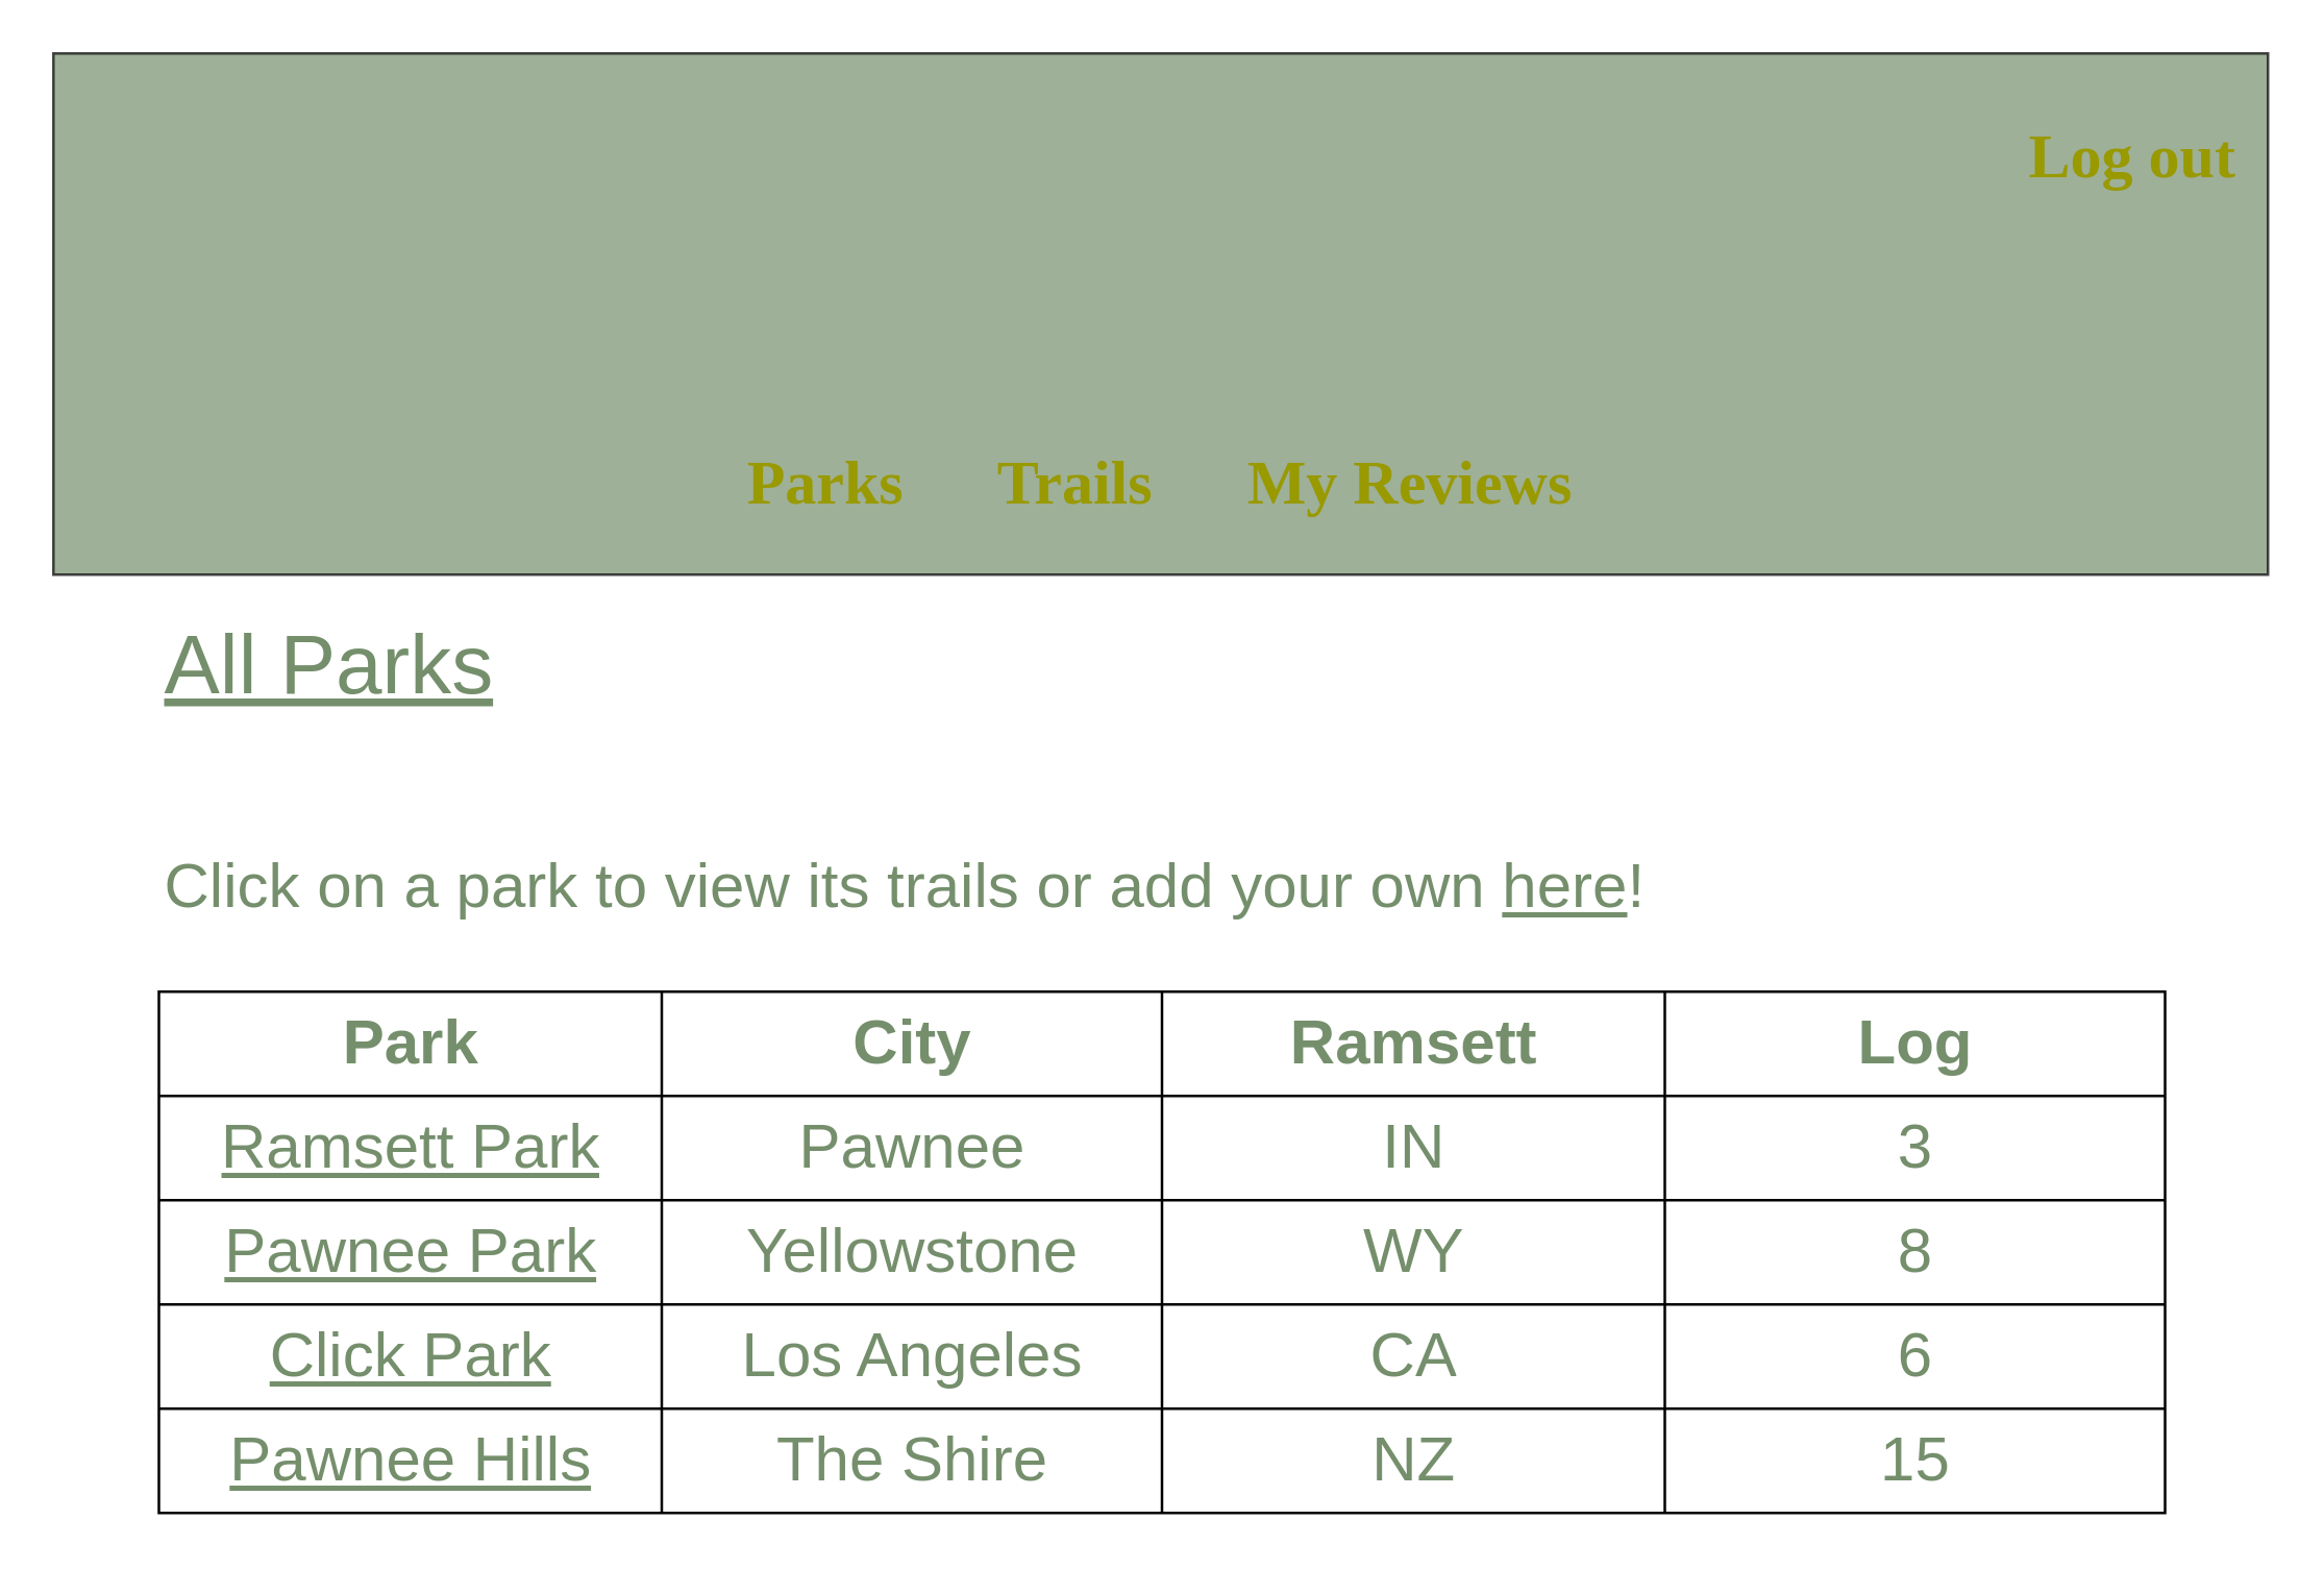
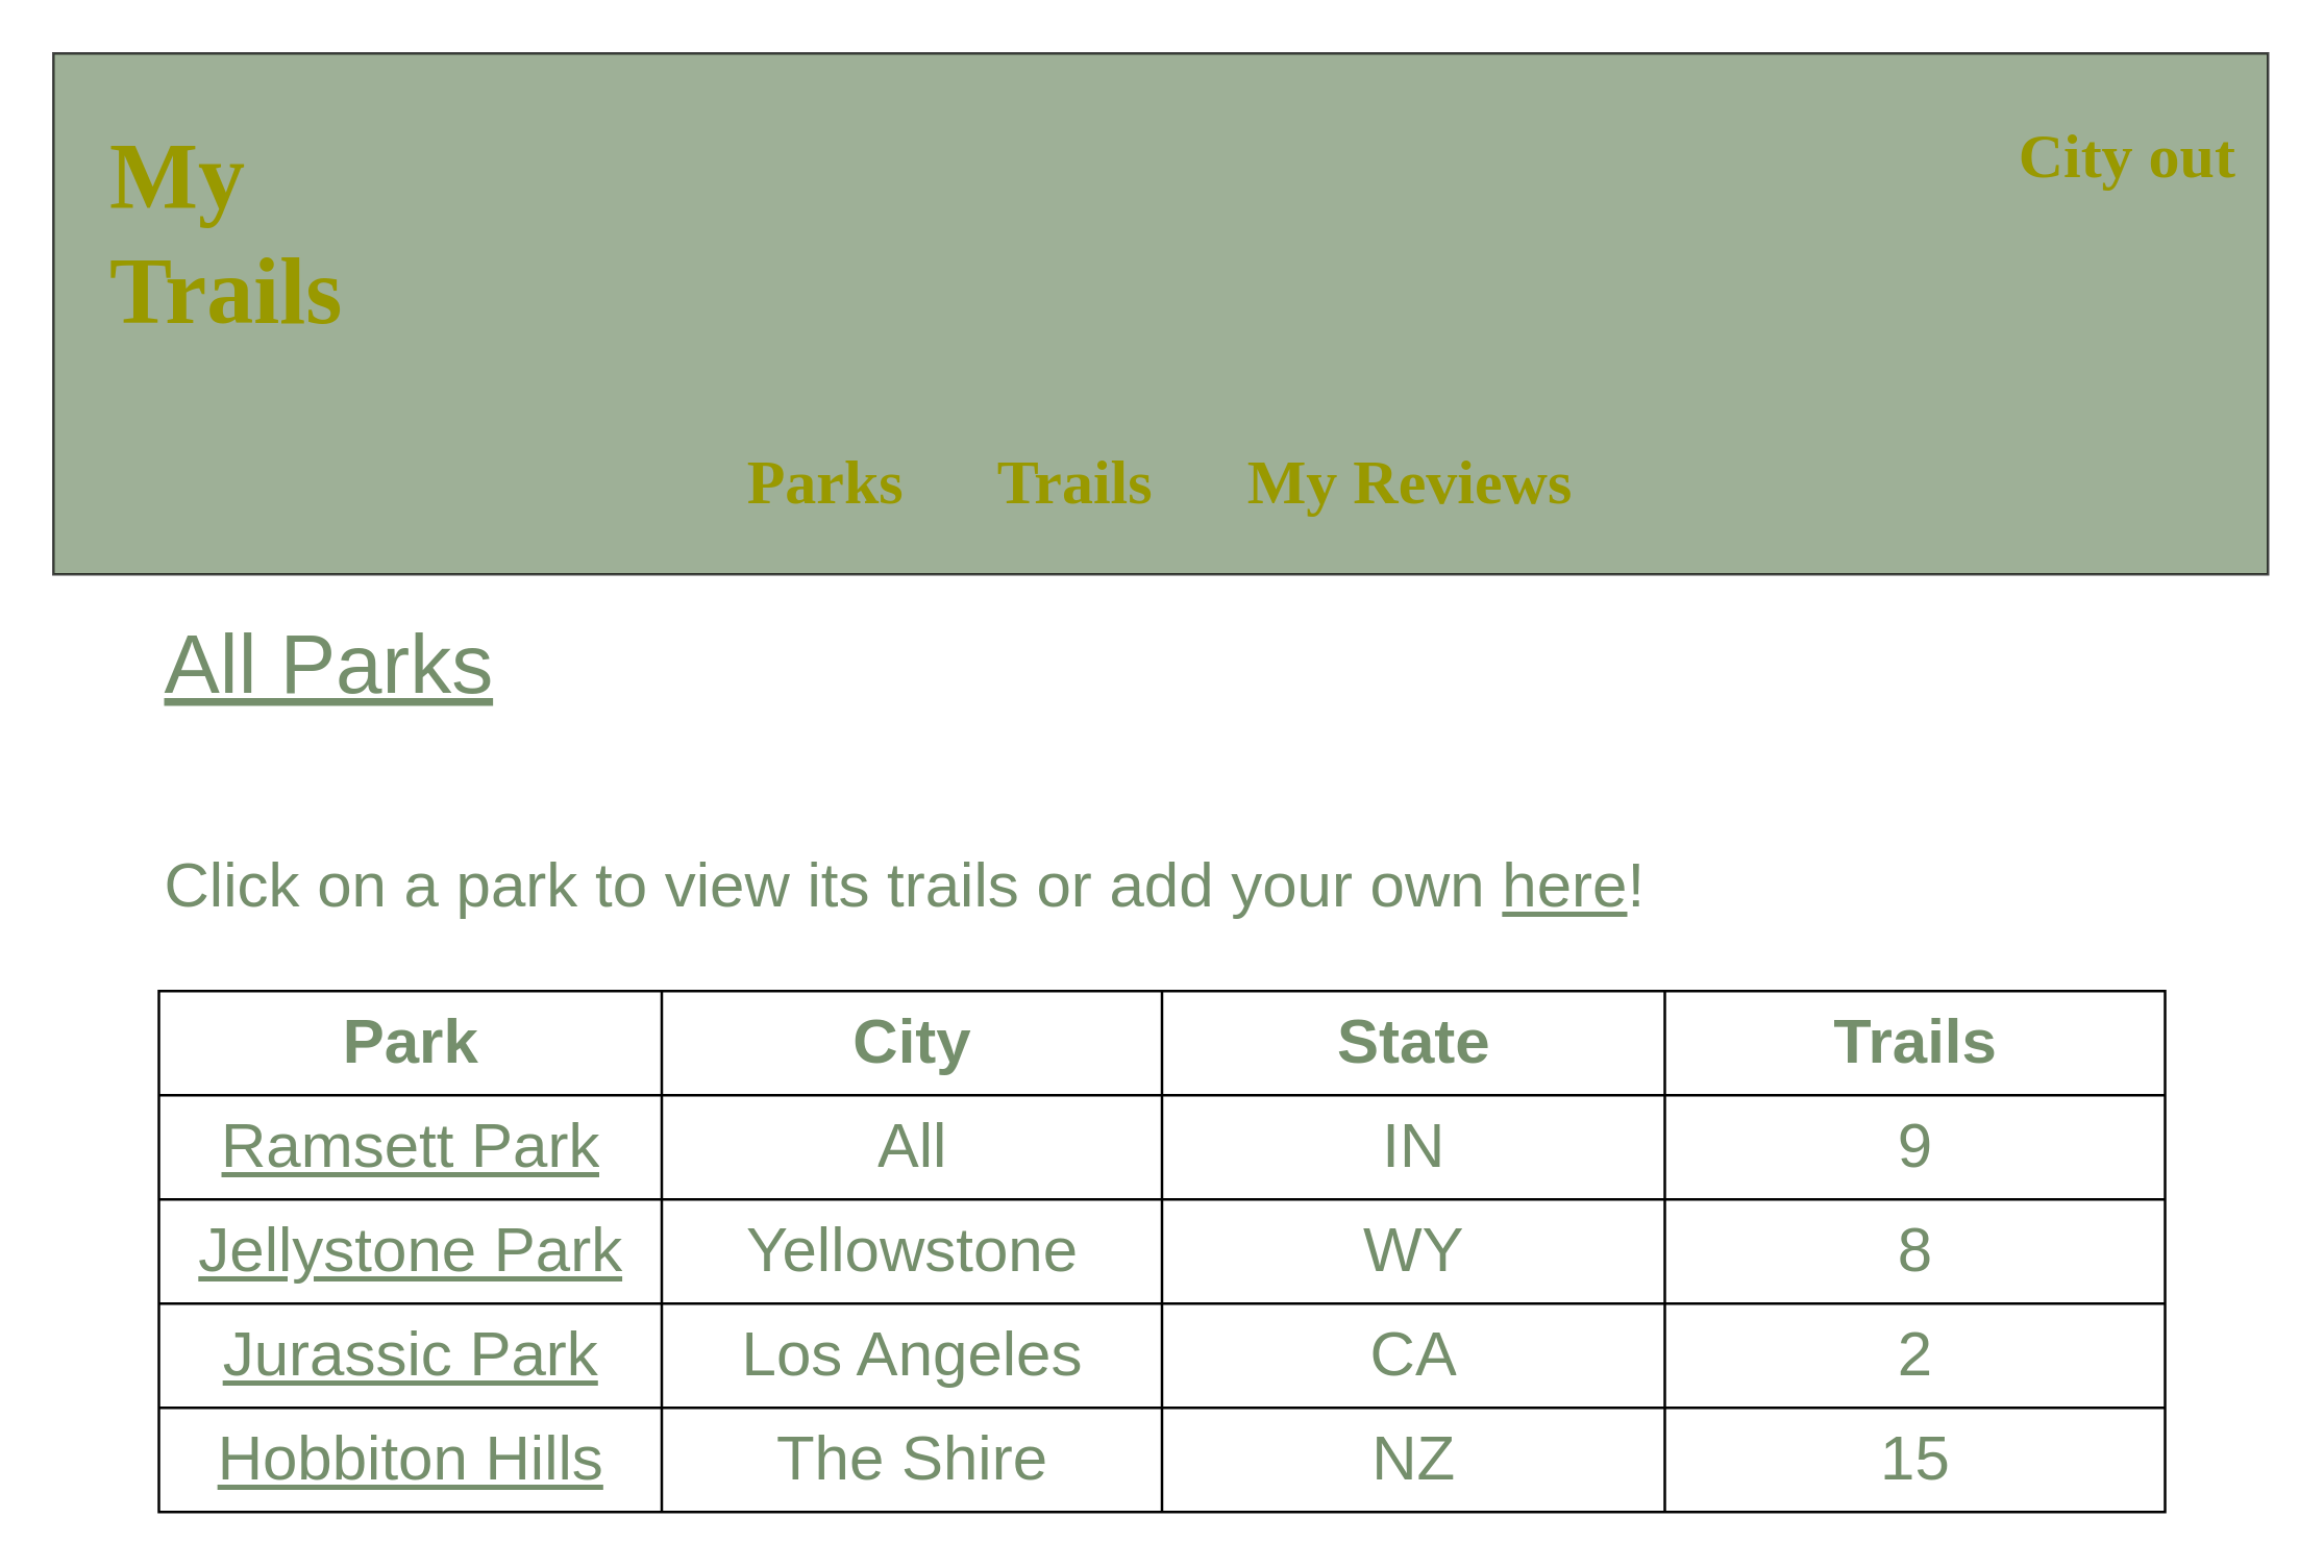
- <mxCell id="4" value="&lt;div style=&quot;&quot;&gt;&lt;font face=&quot;Verdana&quot;&gt;&lt;span style=&quot;font-size: 24px;&quot;&gt;Log out&lt;/span&gt;&lt;/font&gt;&lt;/div&gt;" style="text;strokeColor=none;align=right;fillColor=none;html=1;verticalAlign=middle;whiteSpace=wrap;rounded=0;fontColor=#999900;fontStyle=1;labelBorderColor=none;" parent="1" vertex="1"><mxGeometry x="710" y="30" width="150" height="60" as="geometry" /></mxCell>
+ <mxCell id="4" value="&lt;div style=&quot;&quot;&gt;&lt;font face=&quot;Verdana&quot;&gt;&lt;span style=&quot;font-size: 24px;&quot;&gt;City out&lt;/span&gt;&lt;/font&gt;&lt;/div&gt;" style="text;strokeColor=none;align=right;fillColor=none;html=1;verticalAlign=middle;whiteSpace=wrap;rounded=0;fontColor=#999900;fontStyle=1;labelBorderColor=none;" parent="1" vertex="1"><mxGeometry x="710" y="30" width="150" height="60" as="geometry" /></mxCell>
+ <mxCell id="3" value="&lt;font face=&quot;Verdana&quot; style=&quot;font-size: 36px;&quot;&gt;My&lt;br&gt;Trails&lt;/font&gt;" style="text;strokeColor=none;align=left;fillColor=none;html=1;verticalAlign=middle;whiteSpace=wrap;rounded=0;fontColor=#999900;fontStyle=1;labelBorderColor=none;" parent="1" vertex="1"><mxGeometry x="40" y="40" width="210" height="100" as="geometry" /></mxCell>
- <mxCell id="11" value="Ramsett" style="shape=partialRectangle;html=1;whiteSpace=wrap;connectable=0;overflow=hidden;fillColor=none;top=0;left=0;bottom=0;right=0;pointerEvents=1;fontSize=24;fontColor=#758F6C;fontStyle=1" parent="8" vertex="1"><mxGeometry x="385" width="193" height="40" as="geometry"><mxRectangle width="193" height="40" as="alternateBounds" /></mxGeometry></mxCell>
+ <mxCell id="11" value="State" style="shape=partialRectangle;html=1;whiteSpace=wrap;connectable=0;overflow=hidden;fillColor=none;top=0;left=0;bottom=0;right=0;pointerEvents=1;fontSize=24;fontColor=#758F6C;fontStyle=1" parent="8" vertex="1"><mxGeometry x="385" width="193" height="40" as="geometry"><mxRectangle width="193" height="40" as="alternateBounds" /></mxGeometry></mxCell>
- <mxCell id="12" value="Log" style="shape=partialRectangle;html=1;whiteSpace=wrap;connectable=0;overflow=hidden;fillColor=none;top=0;left=0;bottom=0;right=0;pointerEvents=1;fontSize=24;fontColor=#758F6C;fontStyle=1" parent="8" vertex="1"><mxGeometry x="578" width="192" height="40" as="geometry"><mxRectangle width="192" height="40" as="alternateBounds" /></mxGeometry></mxCell>
+ <mxCell id="12" value="Trails" style="shape=partialRectangle;html=1;whiteSpace=wrap;connectable=0;overflow=hidden;fillColor=none;top=0;left=0;bottom=0;right=0;pointerEvents=1;fontSize=24;fontColor=#758F6C;fontStyle=1" parent="8" vertex="1"><mxGeometry x="578" width="192" height="40" as="geometry"><mxRectangle width="192" height="40" as="alternateBounds" /></mxGeometry></mxCell>
- <mxCell id="15" value="Pawnee" style="shape=partialRectangle;html=1;whiteSpace=wrap;connectable=0;overflow=hidden;fillColor=none;top=0;left=0;bottom=0;right=0;pointerEvents=1;fontSize=24;fontColor=#758F6C;strokeColor=default;perimeterSpacing=0;" parent="13" vertex="1"><mxGeometry x="193" width="192" height="40" as="geometry"><mxRectangle width="192" height="40" as="alternateBounds" /></mxGeometry></mxCell>
+ <mxCell id="15" value="All" style="shape=partialRectangle;html=1;whiteSpace=wrap;connectable=0;overflow=hidden;fillColor=none;top=0;left=0;bottom=0;right=0;pointerEvents=1;fontSize=24;fontColor=#758F6C;strokeColor=default;perimeterSpacing=0;" parent="13" vertex="1"><mxGeometry x="193" width="192" height="40" as="geometry"><mxRectangle width="192" height="40" as="alternateBounds" /></mxGeometry></mxCell>
- <mxCell id="17" value="3" style="shape=partialRectangle;html=1;whiteSpace=wrap;connectable=0;overflow=hidden;fillColor=none;top=0;left=0;bottom=0;right=0;pointerEvents=1;fontSize=24;fontColor=#758F6C;strokeColor=default;perimeterSpacing=0;" parent="13" vertex="1"><mxGeometry x="578" width="192" height="40" as="geometry"><mxRectangle width="192" height="40" as="alternateBounds" /></mxGeometry></mxCell>
+ <mxCell id="17" value="9" style="shape=partialRectangle;html=1;whiteSpace=wrap;connectable=0;overflow=hidden;fillColor=none;top=0;left=0;bottom=0;right=0;pointerEvents=1;fontSize=24;fontColor=#758F6C;strokeColor=default;perimeterSpacing=0;" parent="13" vertex="1"><mxGeometry x="578" width="192" height="40" as="geometry"><mxRectangle width="192" height="40" as="alternateBounds" /></mxGeometry></mxCell>
- <mxCell id="19" value="Pawnee Park" style="shape=partialRectangle;html=1;whiteSpace=wrap;connectable=0;overflow=hidden;fillColor=none;top=0;left=0;bottom=0;right=0;pointerEvents=1;fontSize=24;fontColor=#758F6C;fontStyle=4" parent="18" vertex="1"><mxGeometry width="193" height="40" as="geometry"><mxRectangle width="193" height="40" as="alternateBounds" /></mxGeometry></mxCell>
+ <mxCell id="19" value="Jellystone Park" style="shape=partialRectangle;html=1;whiteSpace=wrap;connectable=0;overflow=hidden;fillColor=none;top=0;left=0;bottom=0;right=0;pointerEvents=1;fontSize=24;fontColor=#758F6C;fontStyle=4" parent="18" vertex="1"><mxGeometry width="193" height="40" as="geometry"><mxRectangle width="193" height="40" as="alternateBounds" /></mxGeometry></mxCell>
- <mxCell id="24" value="Click Park" style="shape=partialRectangle;html=1;whiteSpace=wrap;connectable=0;overflow=hidden;fillColor=none;top=0;left=0;bottom=0;right=0;pointerEvents=1;fontSize=24;fontColor=#758F6C;fontStyle=4" parent="23" vertex="1"><mxGeometry width="193" height="40" as="geometry"><mxRectangle width="193" height="40" as="alternateBounds" /></mxGeometry></mxCell>
+ <mxCell id="24" value="Jurassic Park" style="shape=partialRectangle;html=1;whiteSpace=wrap;connectable=0;overflow=hidden;fillColor=none;top=0;left=0;bottom=0;right=0;pointerEvents=1;fontSize=24;fontColor=#758F6C;fontStyle=4" parent="23" vertex="1"><mxGeometry width="193" height="40" as="geometry"><mxRectangle width="193" height="40" as="alternateBounds" /></mxGeometry></mxCell>
- <mxCell id="27" value="6" style="shape=partialRectangle;html=1;whiteSpace=wrap;connectable=0;overflow=hidden;fillColor=none;top=0;left=0;bottom=0;right=0;pointerEvents=1;fontSize=24;fontColor=#758F6C;" parent="23" vertex="1"><mxGeometry x="578" width="192" height="40" as="geometry"><mxRectangle width="192" height="40" as="alternateBounds" /></mxGeometry></mxCell>
+ <mxCell id="27" value="2" style="shape=partialRectangle;html=1;whiteSpace=wrap;connectable=0;overflow=hidden;fillColor=none;top=0;left=0;bottom=0;right=0;pointerEvents=1;fontSize=24;fontColor=#758F6C;" parent="23" vertex="1"><mxGeometry x="578" width="192" height="40" as="geometry"><mxRectangle width="192" height="40" as="alternateBounds" /></mxGeometry></mxCell>
- <mxCell id="29" value="Pawnee Hills" style="shape=partialRectangle;html=1;whiteSpace=wrap;connectable=0;overflow=hidden;fillColor=none;top=0;left=0;bottom=0;right=0;pointerEvents=1;fontSize=24;fontColor=#758F6C;fontStyle=4" parent="28" vertex="1"><mxGeometry width="193" height="40" as="geometry"><mxRectangle width="193" height="40" as="alternateBounds" /></mxGeometry></mxCell>
+ <mxCell id="29" value="Hobbiton Hills" style="shape=partialRectangle;html=1;whiteSpace=wrap;connectable=0;overflow=hidden;fillColor=none;top=0;left=0;bottom=0;right=0;pointerEvents=1;fontSize=24;fontColor=#758F6C;fontStyle=4" parent="28" vertex="1"><mxGeometry width="193" height="40" as="geometry"><mxRectangle width="193" height="40" as="alternateBounds" /></mxGeometry></mxCell>
